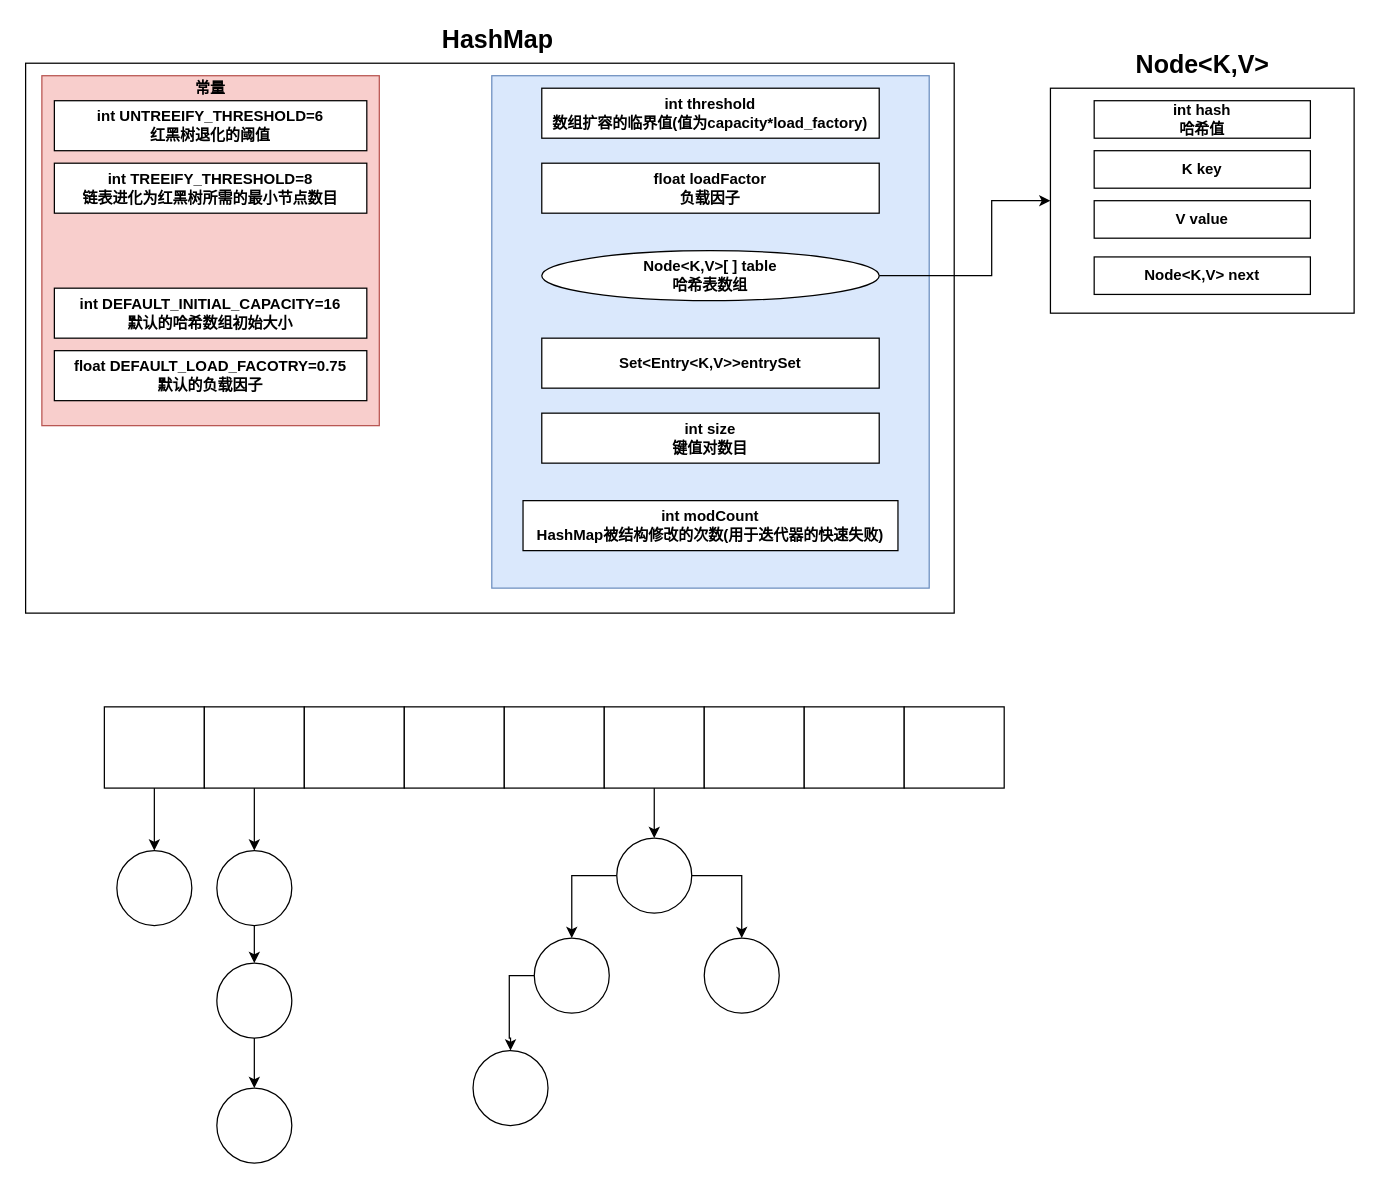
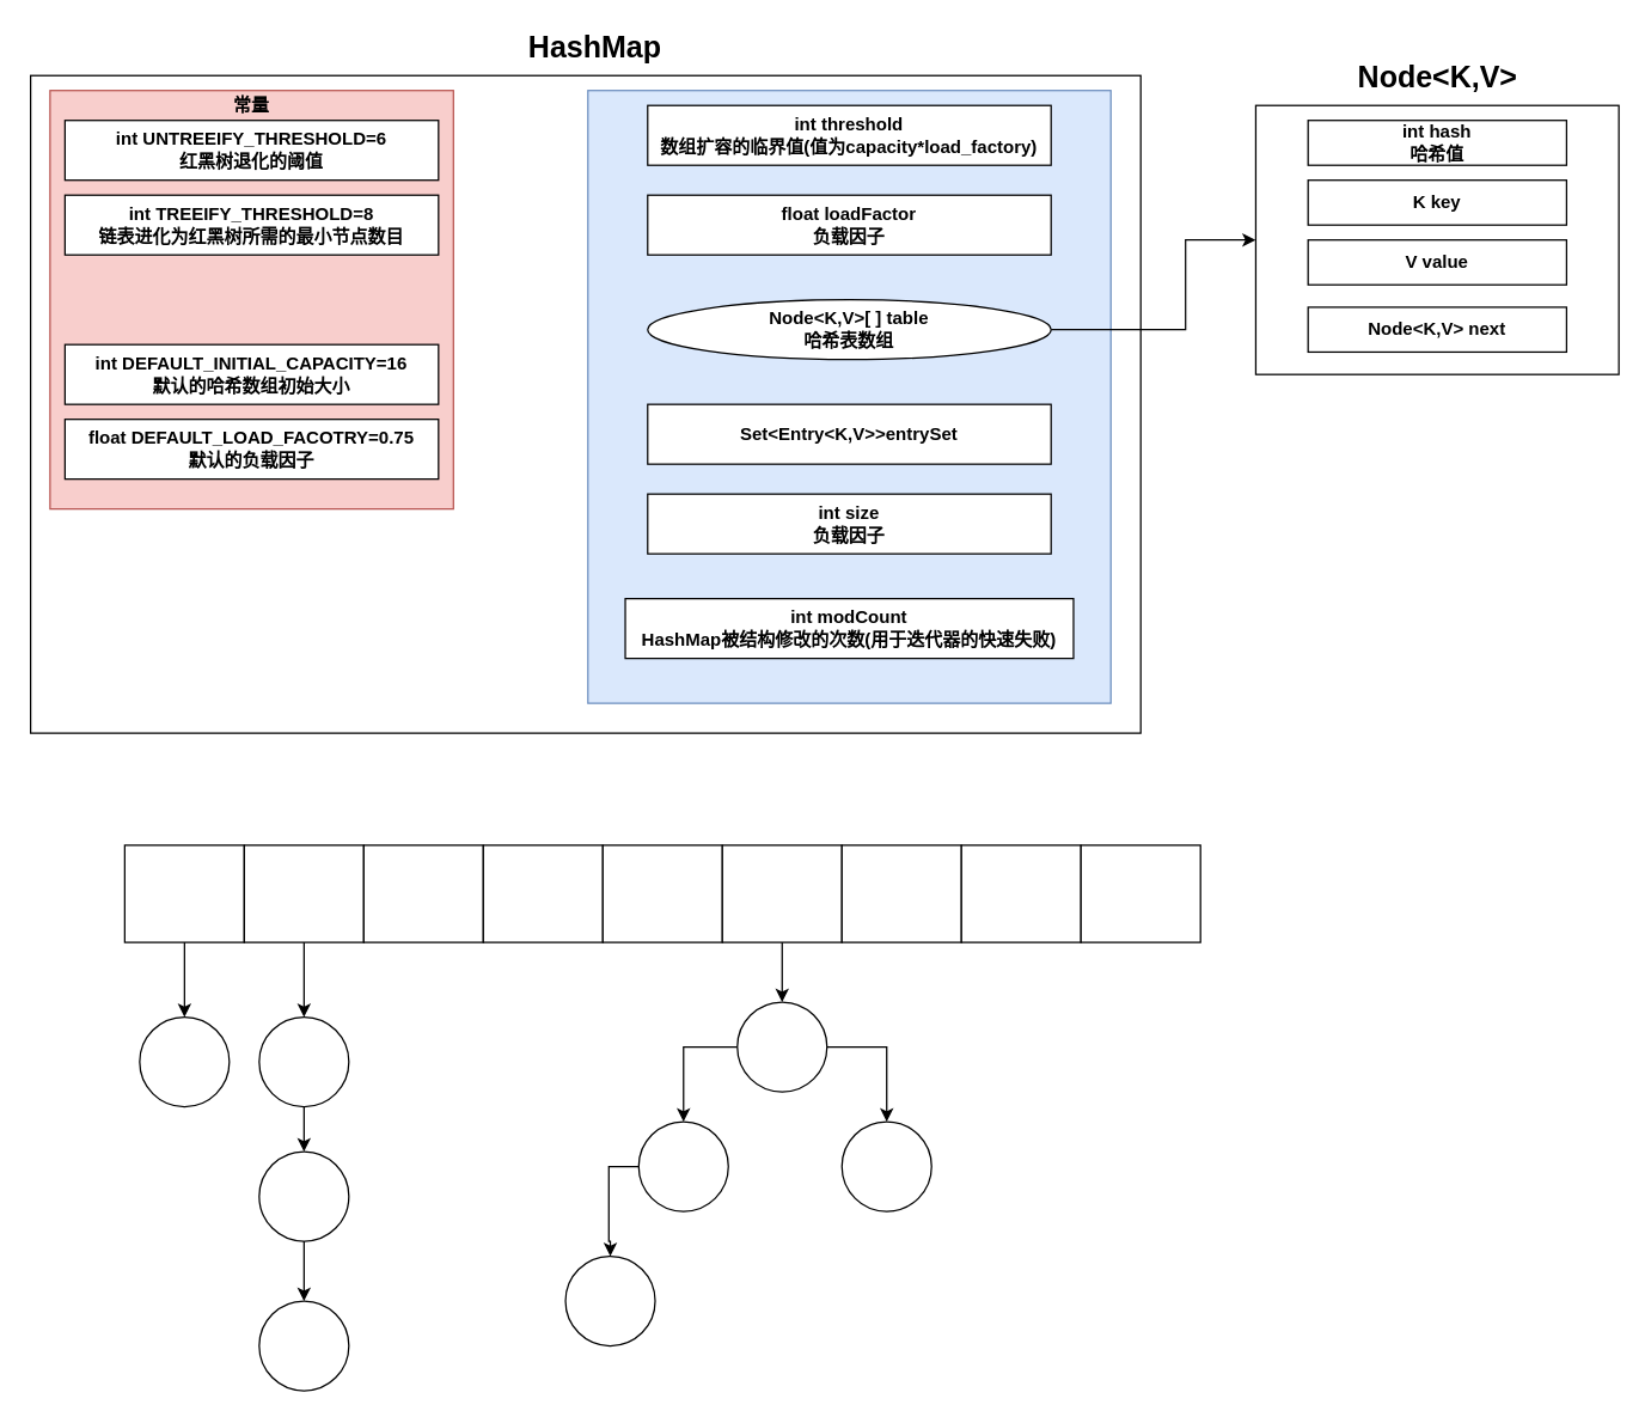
- <mxCell id="16" value="&lt;b&gt;int size&lt;br&gt;键值对数目&lt;br&gt;&lt;/b&gt;" style="rounded=0;whiteSpace=wrap;html=1;" parent="1" vertex="1"><mxGeometry x="433" y="330" width="270" height="40" as="geometry" /></mxCell>
+ <mxCell id="16" value="&lt;b&gt;int size&lt;br&gt;负载因子&lt;br&gt;&lt;/b&gt;" style="rounded=0;whiteSpace=wrap;html=1;" parent="1" vertex="1"><mxGeometry x="433" y="330" width="270" height="40" as="geometry" /></mxCell>
